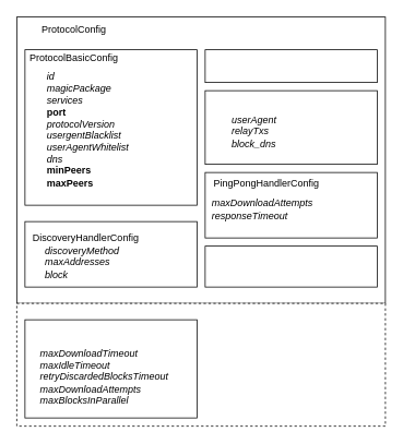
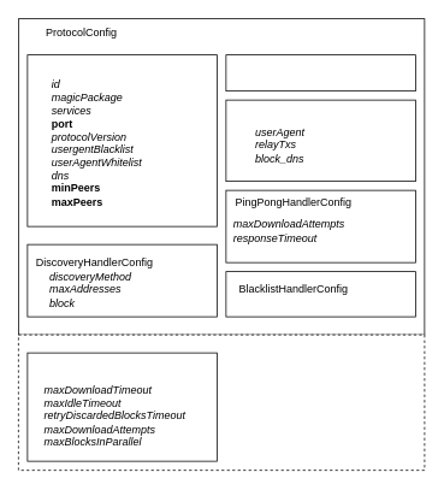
- <mxCell id="26" value="ProtocolBasicConfig" style="text;html=1;strokeColor=none;fillColor=none;align=center;verticalAlign=middle;whiteSpace=wrap;rounded=0;" vertex="1" parent="24"><mxGeometry width="120" height="20" as="geometry" /></mxCell>
+ <mxCell id="10" value="BlacklistHandlerConfig" style="text;html=1;strokeColor=none;fillColor=none;align=center;verticalAlign=middle;whiteSpace=wrap;rounded=0;" vertex="1" parent="8"><mxGeometry x="14.5" y="10" width="120" height="20" as="geometry" /></mxCell>
